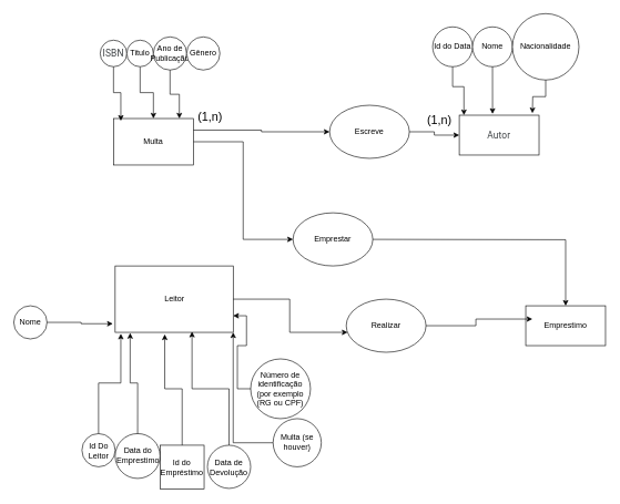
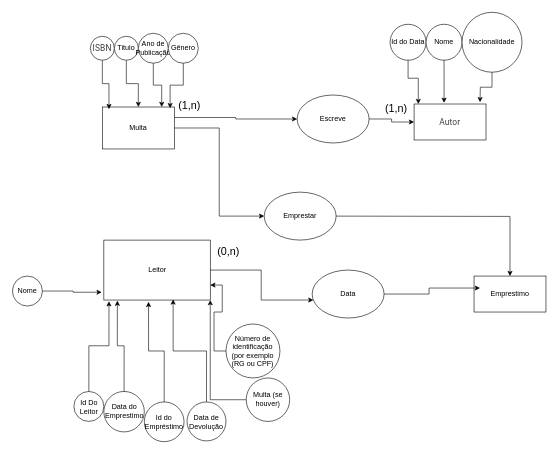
+ <mxCell id="25" style="edgeStyle=orthogonalEdgeStyle;rounded=0;orthogonalLoop=1;jettySize=auto;html=1;entryX=0.942;entryY=0.029;entryDx=0;entryDy=0;entryPerimeter=0;fontFamily=Helvetica;fontSize=12;fontColor=default;" edge="1" parent="1" source="24" target="4"><mxGeometry relative="1" as="geometry" /></mxCell>
+ <mxCell id="17" value="&lt;font style=&quot;font-size: 18px;&quot;&gt;(0,n)&lt;/font&gt;" style="text;html=1;align=center;verticalAlign=middle;resizable=0;points=[];autosize=1;strokeColor=none;fillColor=none;fontFamily=Helvetica;fontSize=12;fontColor=default;" vertex="1" parent="1"><mxGeometry x="350" y="400" width="60" height="40" as="geometry" /></mxCell>
- <mxCell id="14" value="Realizar" style="ellipse;whiteSpace=wrap;html=1;strokeColor=default;align=center;verticalAlign=middle;fontFamily=Helvetica;fontSize=12;fontColor=default;fillColor=default;" vertex="1" parent="1"><mxGeometry x="520" y="450" width="120" height="80" as="geometry" /></mxCell>
+ <mxCell id="14" value="Data" style="ellipse;whiteSpace=wrap;html=1;strokeColor=default;align=center;verticalAlign=middle;fontFamily=Helvetica;fontSize=12;fontColor=default;fillColor=default;" vertex="1" parent="1"><mxGeometry x="520" y="450" width="120" height="80" as="geometry" /></mxCell>
- <mxCell id="34" value="Id do Empréstimo" style="whiteSpace=wrap;html=1;aspect=fixed;strokeColor=default;align=center;verticalAlign=middle;fontFamily=Helvetica;fontSize=12;fontColor=default;fillColor=default;rounded=0;" vertex="1" parent="1"><mxGeometry x="240" y="670" width="66.25" height="66.25" as="geometry" /></mxCell>
+ <mxCell id="34" value="Id do Empréstimo" style="ellipse;whiteSpace=wrap;html=1;aspect=fixed;strokeColor=default;align=center;verticalAlign=middle;fontFamily=Helvetica;fontSize=12;fontColor=default;fillColor=default;" vertex="1" parent="1"><mxGeometry x="240" y="670" width="66.25" height="66.25" as="geometry" /></mxCell>
